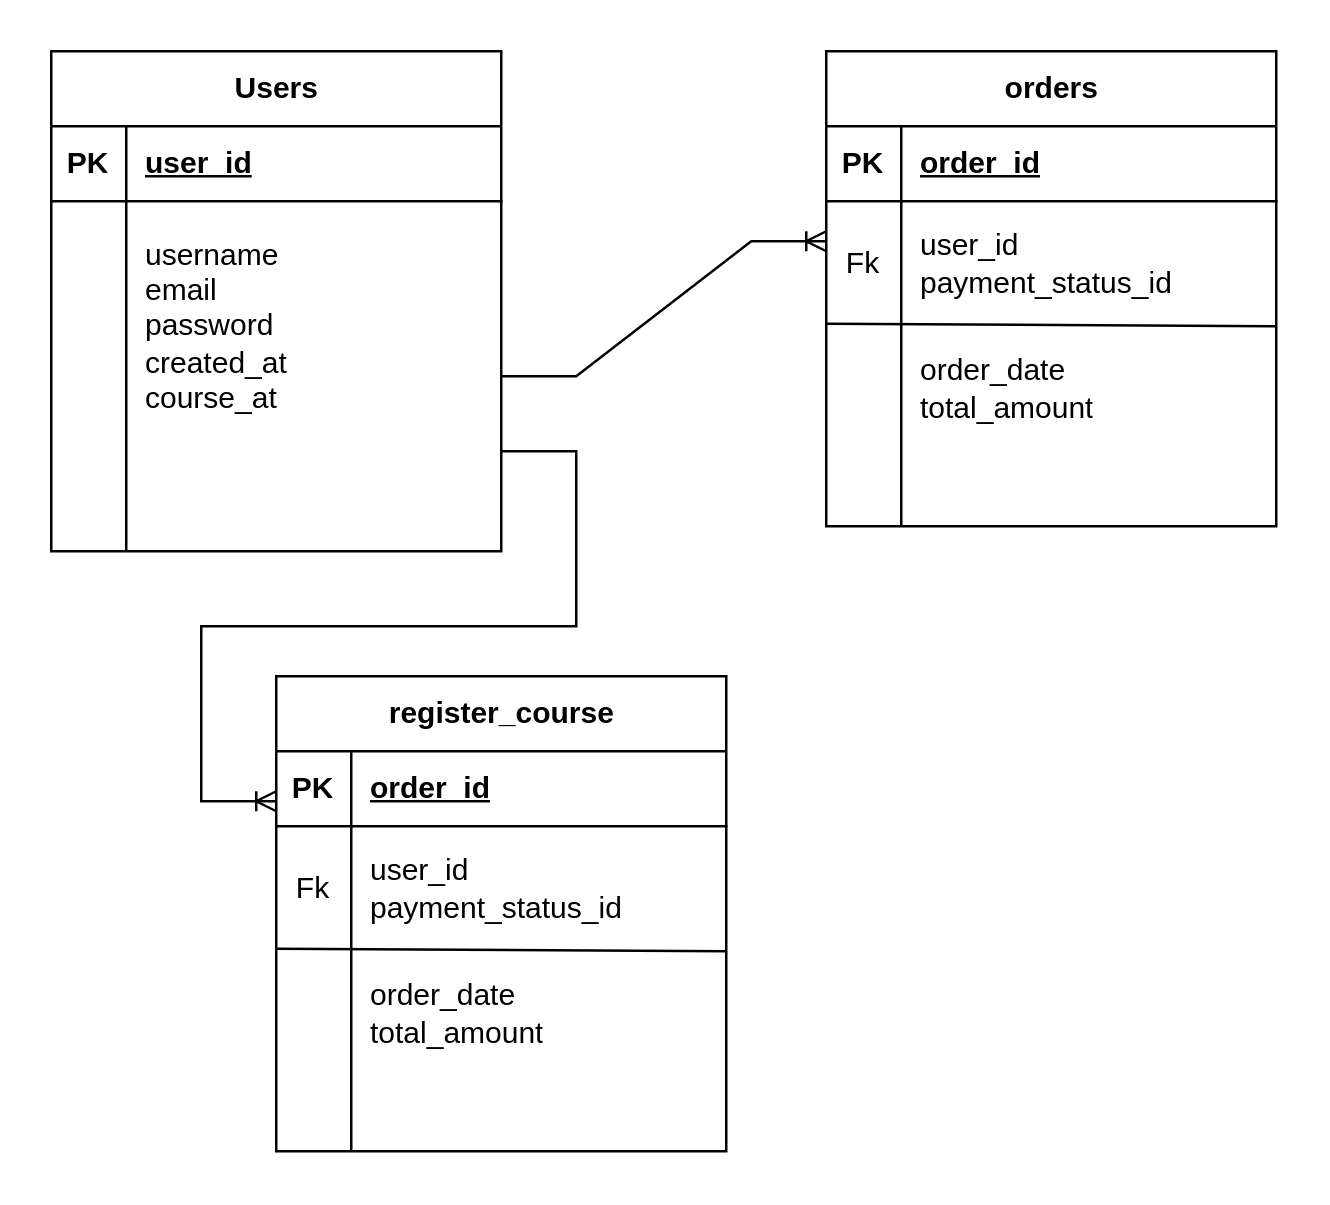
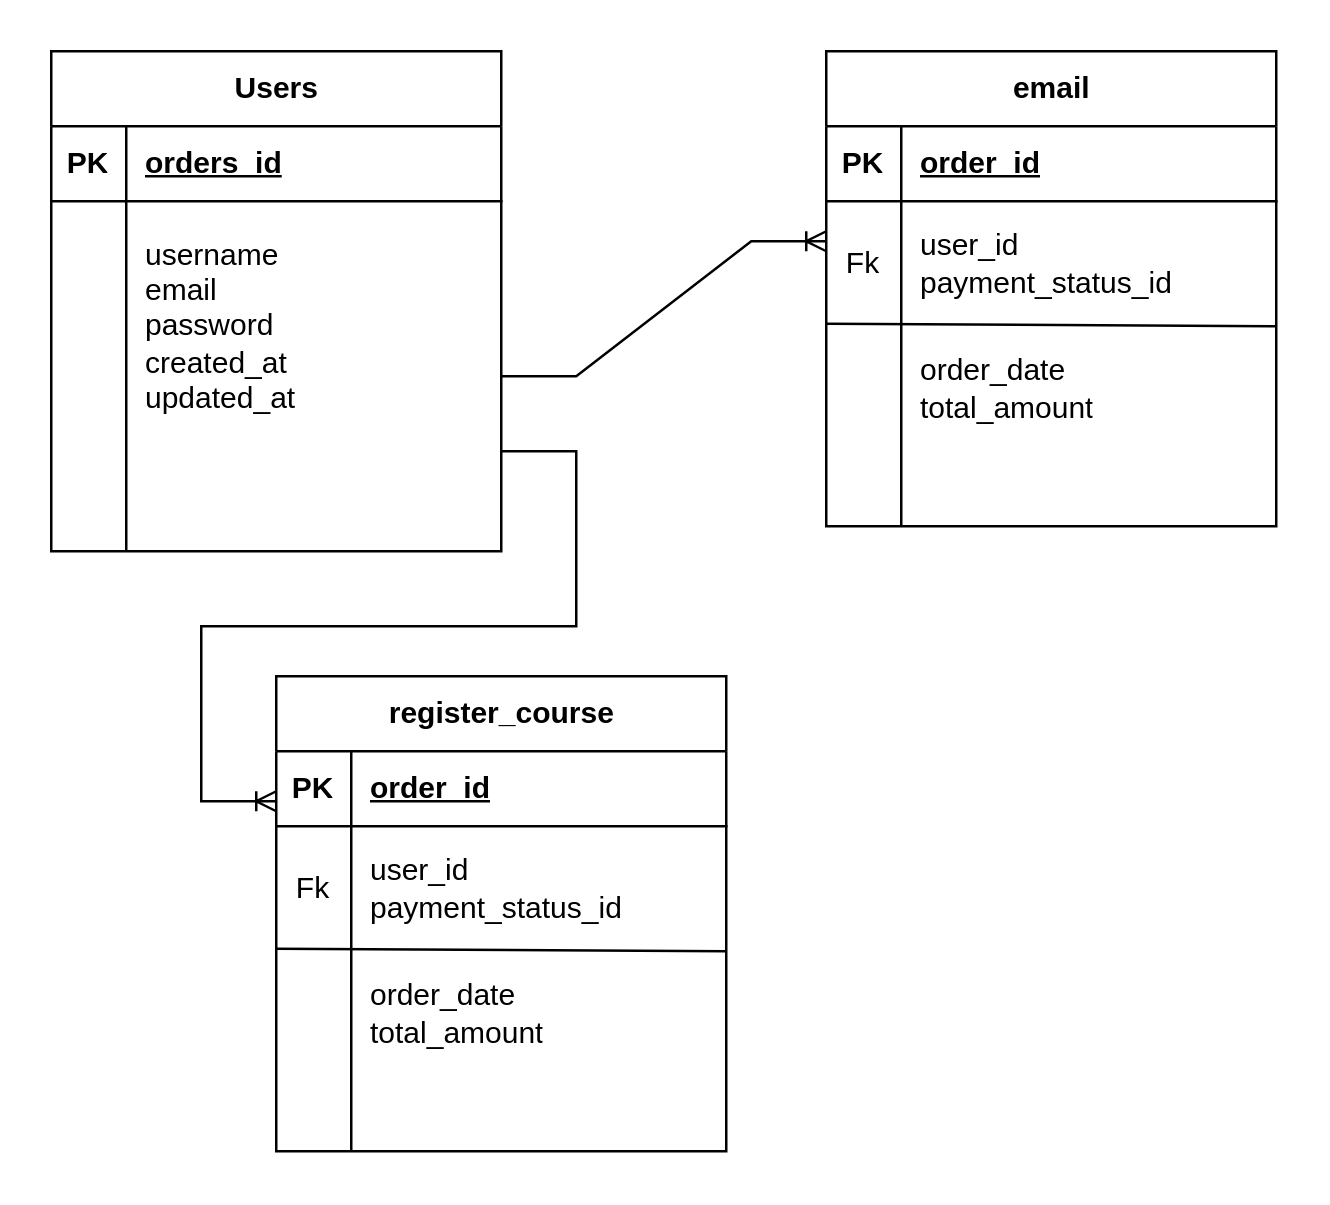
- <mxCell id="16" value="orders" style="shape=table;startSize=30;container=1;collapsible=1;childLayout=tableLayout;fixedRows=1;rowLines=0;fontStyle=1;align=center;resizeLast=1;html=1;" vertex="1" parent="1"><mxGeometry x="330" y="20" width="180" height="190" as="geometry" /></mxCell>
+ <mxCell id="16" value="email" style="shape=table;startSize=30;container=1;collapsible=1;childLayout=tableLayout;fixedRows=1;rowLines=0;fontStyle=1;align=center;resizeLast=1;html=1;" vertex="1" parent="1"><mxGeometry x="330" y="20" width="180" height="190" as="geometry" /></mxCell>
- <mxCell id="5" value="user_id" style="shape=partialRectangle;connectable=0;fillColor=none;top=0;left=0;bottom=0;right=0;align=left;spacingLeft=6;fontStyle=5;overflow=hidden;whiteSpace=wrap;html=1;" vertex="1" parent="3"><mxGeometry x="30" width="150" height="30" as="geometry"><mxRectangle width="150" height="30" as="alternateBounds" /></mxGeometry></mxCell>
+ <mxCell id="5" value="orders_id" style="shape=partialRectangle;connectable=0;fillColor=none;top=0;left=0;bottom=0;right=0;align=left;spacingLeft=6;fontStyle=5;overflow=hidden;whiteSpace=wrap;html=1;" vertex="1" parent="3"><mxGeometry x="30" width="150" height="30" as="geometry"><mxRectangle width="150" height="30" as="alternateBounds" /></mxGeometry></mxCell>
- <mxCell id="8" value="username&lt;br&gt;email&lt;br&gt;password&lt;br&gt;created_at&lt;br&gt;course_at" style="shape=partialRectangle;connectable=0;fillColor=none;top=0;left=0;bottom=0;right=0;align=left;spacingLeft=6;overflow=hidden;whiteSpace=wrap;html=1;" vertex="1" parent="6"><mxGeometry x="30" width="150" height="100" as="geometry"><mxRectangle width="150" height="100" as="alternateBounds" /></mxGeometry></mxCell>
+ <mxCell id="8" value="username&lt;br&gt;email&lt;br&gt;password&lt;br&gt;created_at&lt;br&gt;updated_at" style="shape=partialRectangle;connectable=0;fillColor=none;top=0;left=0;bottom=0;right=0;align=left;spacingLeft=6;overflow=hidden;whiteSpace=wrap;html=1;" vertex="1" parent="6"><mxGeometry x="30" width="150" height="100" as="geometry"><mxRectangle width="150" height="100" as="alternateBounds" /></mxGeometry></mxCell>
